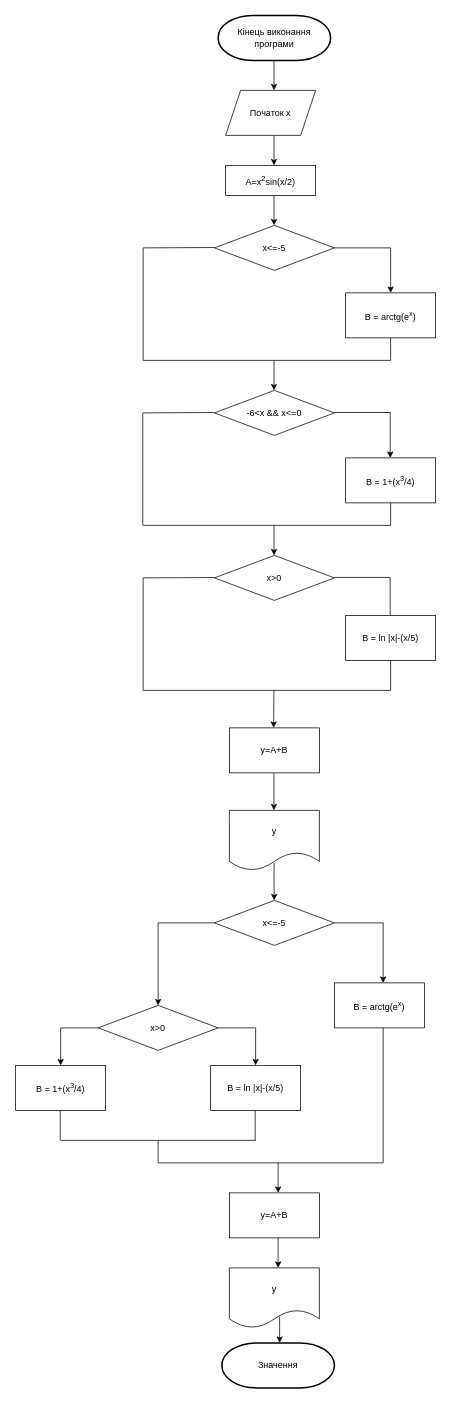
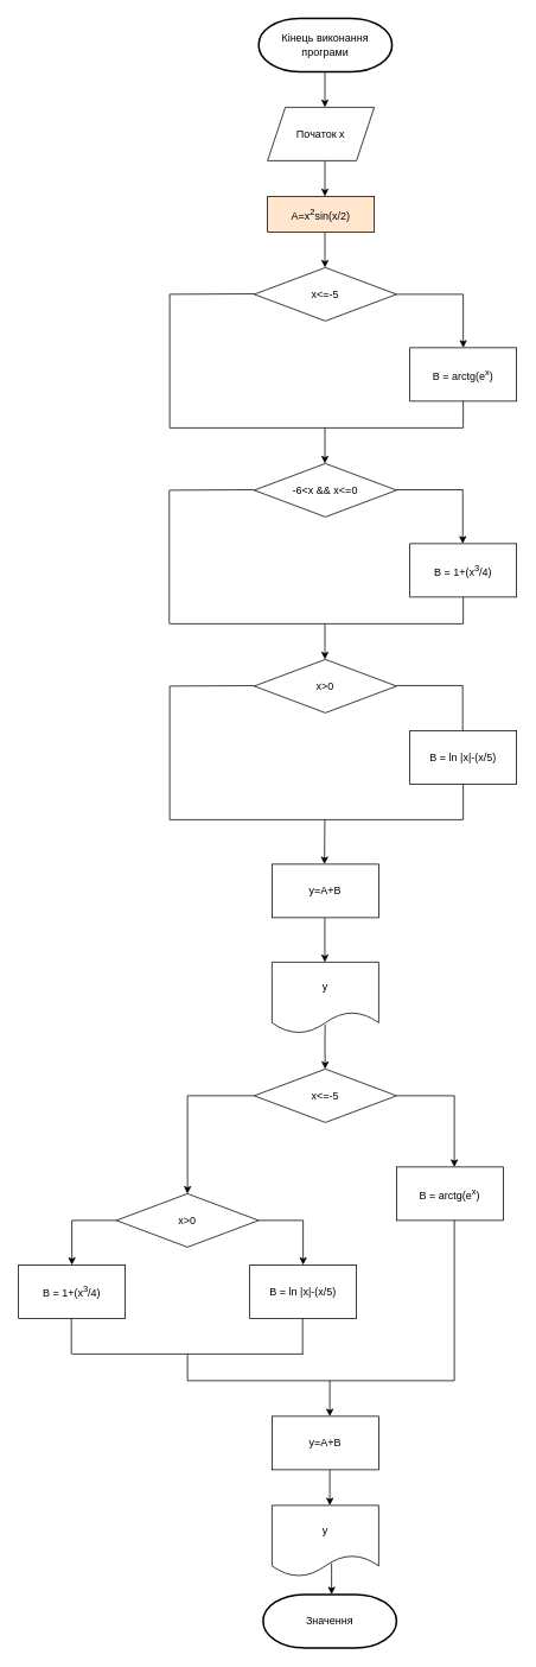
- <mxCell id="9" value="A=x&lt;sup&gt;2&lt;/sup&gt;sin(x/2)" style="rounded=0;whiteSpace=wrap;html=1;" vertex="1" parent="1"><mxGeometry x="300" y="220" width="120" height="40" as="geometry" /></mxCell>
+ <mxCell id="9" value="A=x&lt;sup&gt;2&lt;/sup&gt;sin(x/2)" style="rounded=0;whiteSpace=wrap;html=1;fillColor=#ffe6cc;" vertex="1" parent="1"><mxGeometry x="300" y="220" width="120" height="40" as="geometry" /></mxCell>
